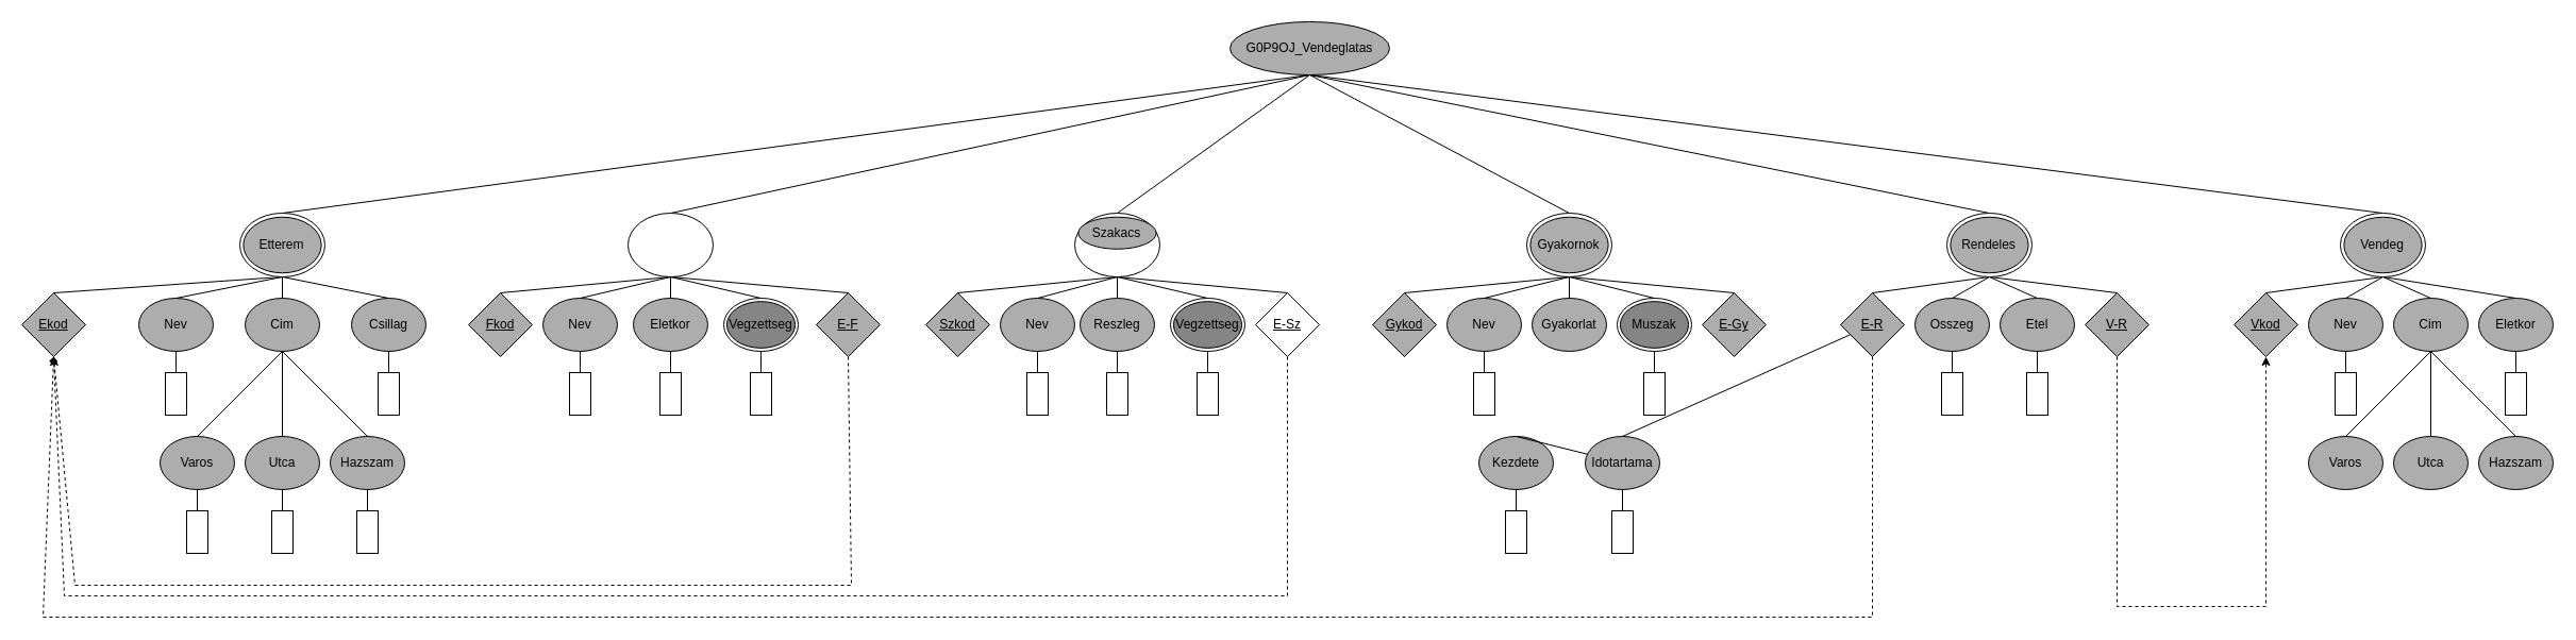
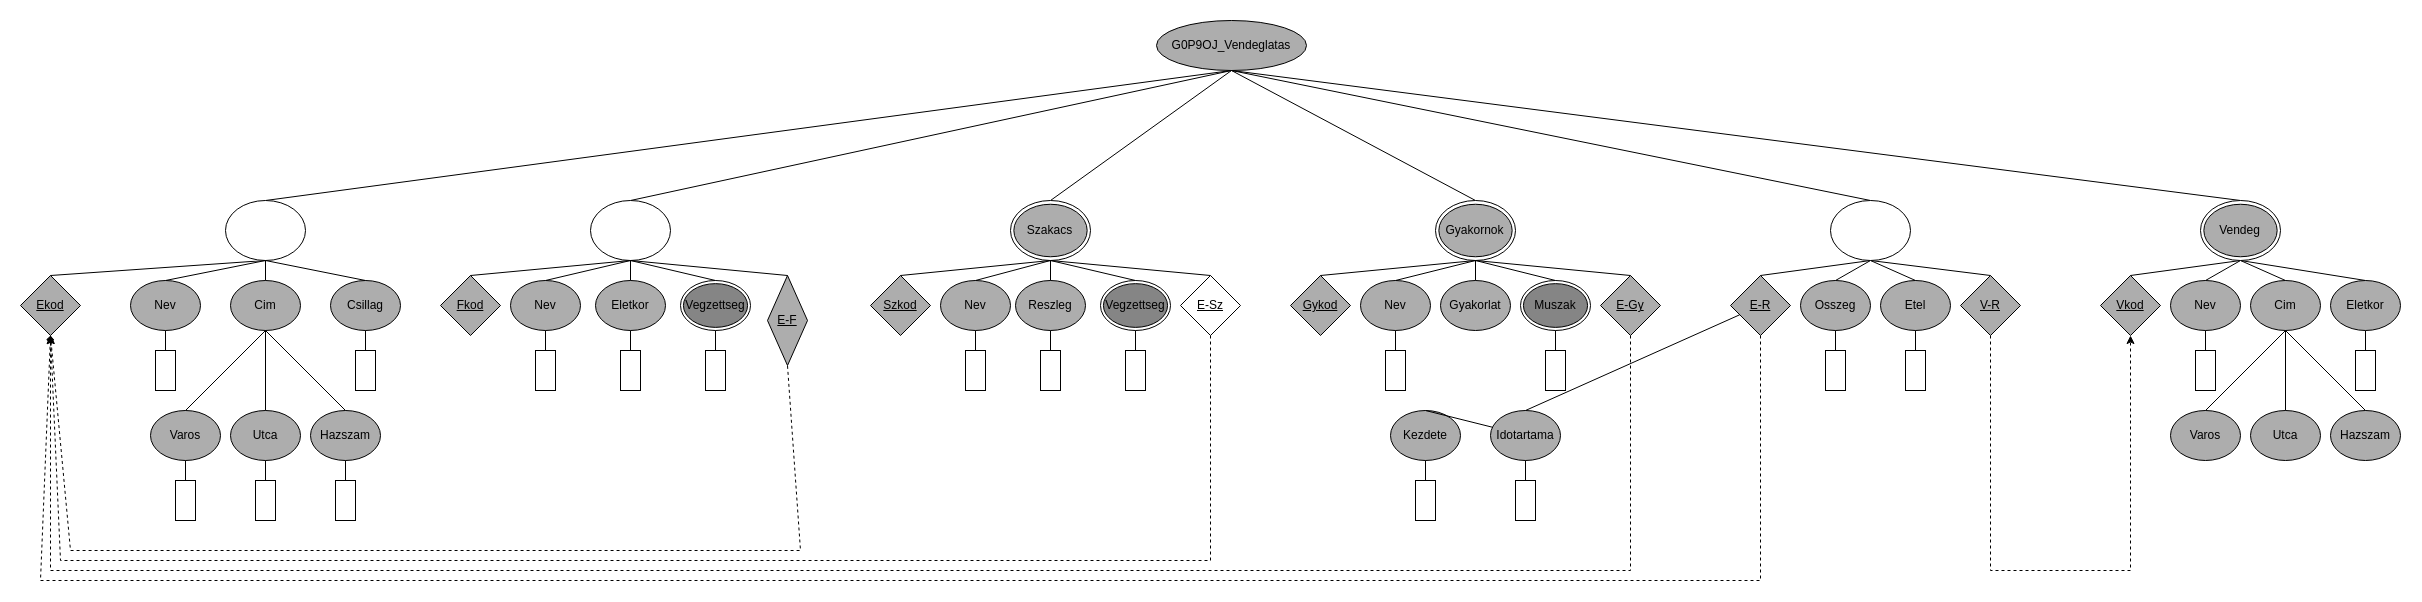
- <mxCell id="87" value="Szakacs" style="ellipse;whiteSpace=wrap;html=1;labelBackgroundColor=none;fillStyle=auto;fillColor=#adadad;" vertex="1" parent="85"><mxGeometry x="3.333" y="3.75" width="73.333" height="30" as="geometry" /></mxCell>
+ <mxCell id="87" value="Szakacs" style="ellipse;whiteSpace=wrap;html=1;labelBackgroundColor=none;fillStyle=auto;fillColor=#adadad;" vertex="1" parent="85"><mxGeometry x="3.333" y="3.75" width="73.333" height="52.5" as="geometry" /></mxCell>
- <mxCell id="130" value="Etterem" style="ellipse;whiteSpace=wrap;html=1;labelBackgroundColor=none;fillStyle=auto;fillColor=#adadad;" vertex="1" parent="128"><mxGeometry x="3.333" y="3.75" width="73.333" height="52.5" as="geometry" /></mxCell>
- <mxCell id="55" value="Rendeles" style="ellipse;whiteSpace=wrap;html=1;labelBackgroundColor=none;fillStyle=auto;fillColor=#adadad;container=0;" vertex="1" parent="52"><mxGeometry x="3.333" y="3.75" width="73.333" height="52.5" as="geometry" /></mxCell>
- <mxCell id="125" value="&lt;u&gt;E-F&lt;/u&gt;" style="rhombus;whiteSpace=wrap;html=1;fillColor=#ADADAD;" vertex="1" parent="106"><mxGeometry x="327" y="75" width="60" height="60" as="geometry" /></mxCell>
+ <mxCell id="125" value="&lt;u&gt;E-F&lt;/u&gt;" style="rhombus;whiteSpace=wrap;html=1;fillColor=#ADADAD;" vertex="1" parent="106"><mxGeometry x="327" y="75" width="40" height="90" as="geometry" /></mxCell>
+ <mxCell id="11" value="" style="endArrow=classic;html=1;rounded=0;exitX=0.5;exitY=1;exitDx=0;exitDy=0;entryX=0.5;entryY=1;entryDx=0;entryDy=0;dashed=1;" edge="1" parent="1" source="82" target="5"><mxGeometry width="50" height="50" relative="1" as="geometry"><mxPoint x="1180" y="345" as="sourcePoint" /><mxPoint x="60" y="345" as="targetPoint" /><Array as="points"><mxPoint x="1630" y="570" /><mxPoint x="50" y="570" /></Array></mxGeometry></mxCell>
